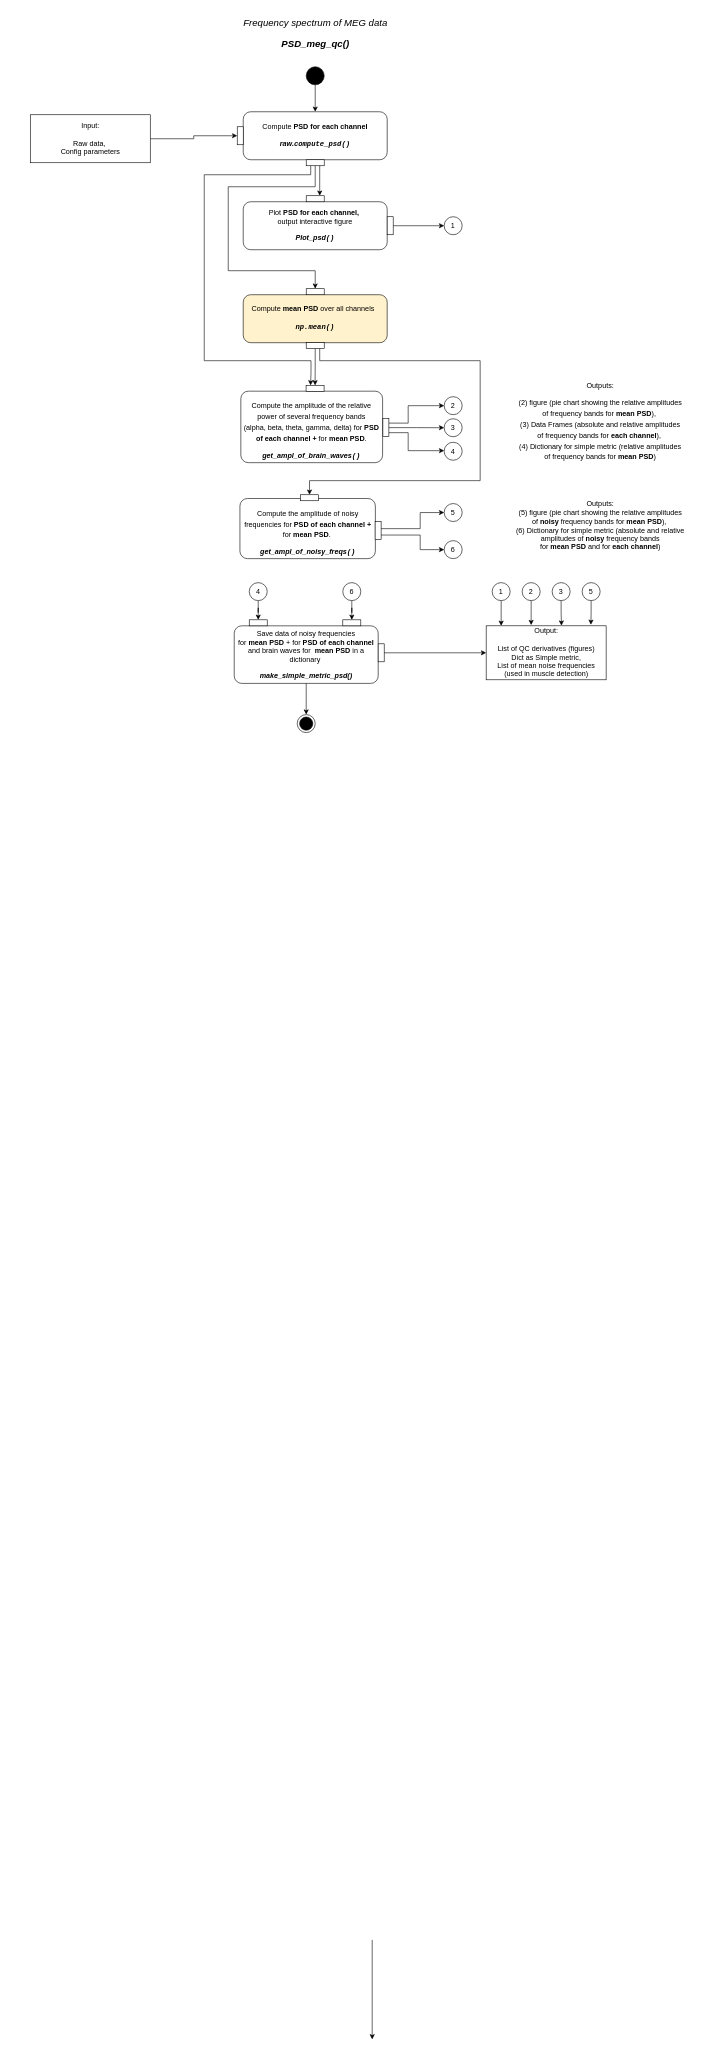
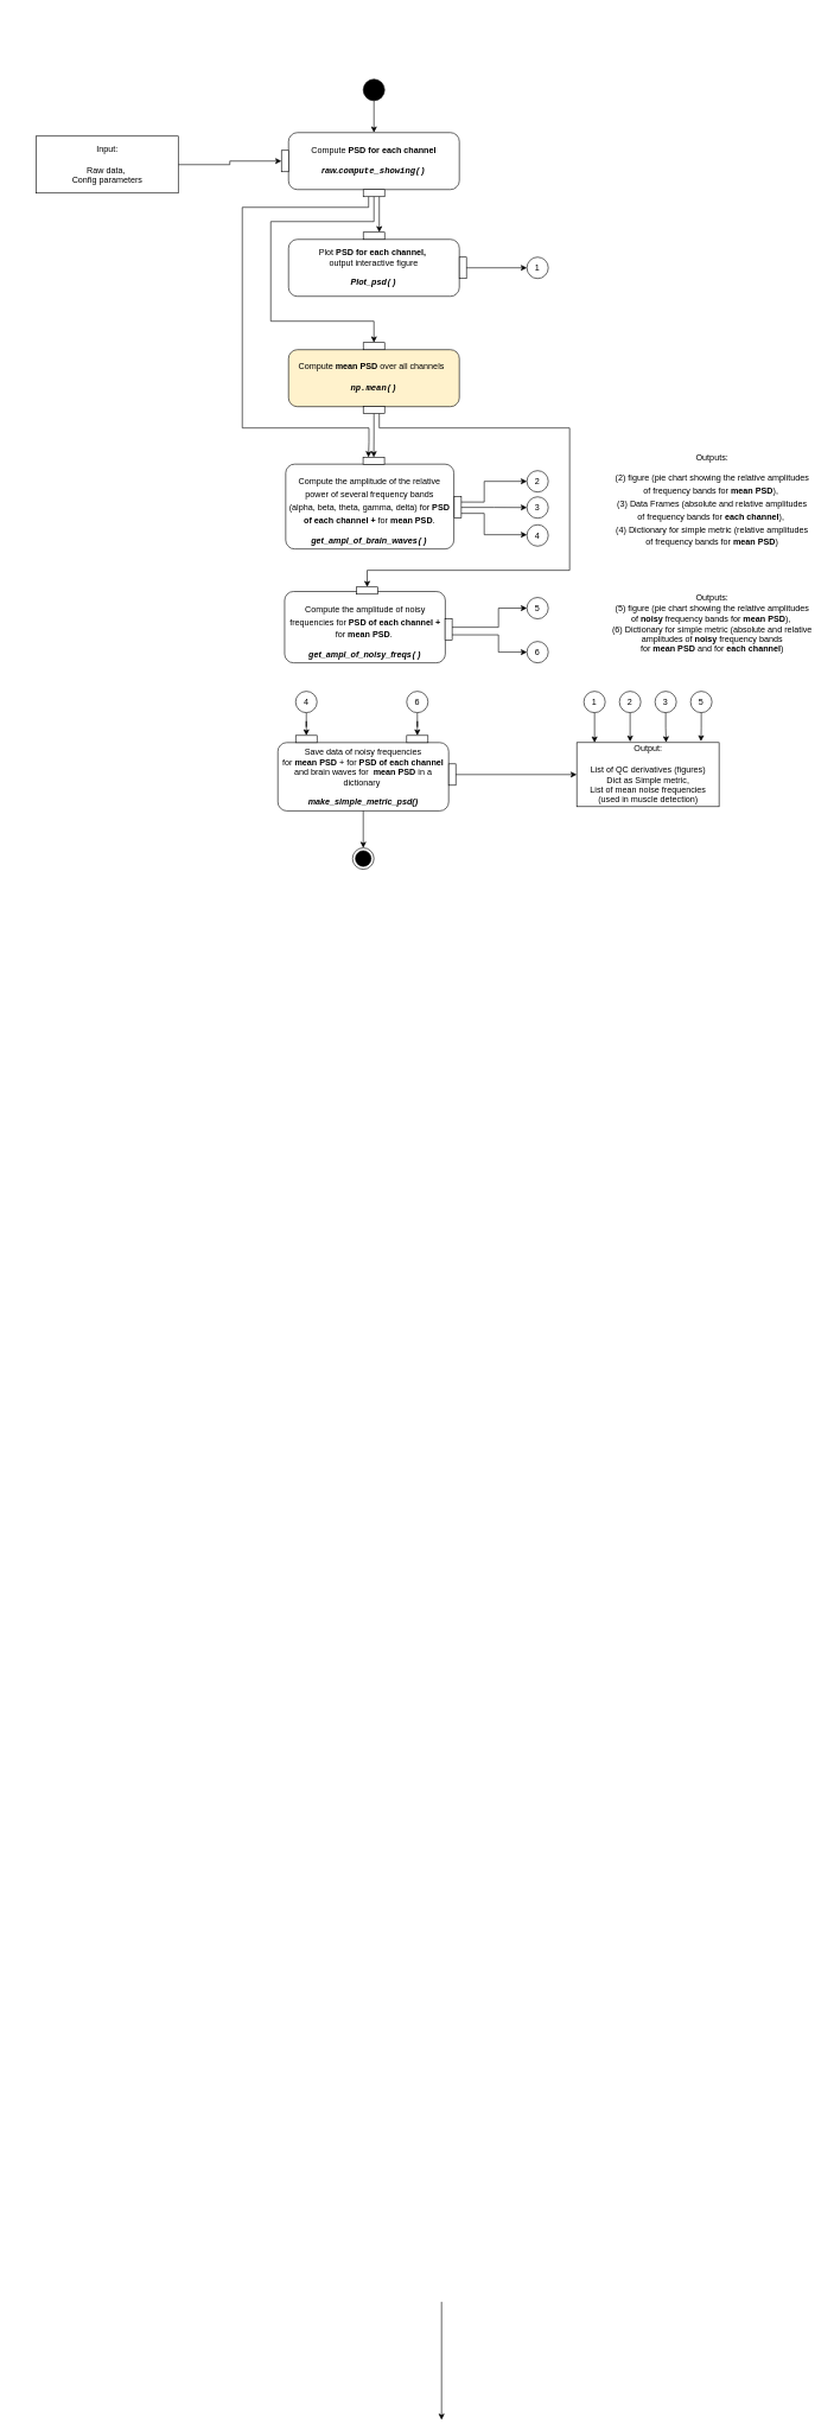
- <mxCell id="2" value="&lt;font style=&quot;&quot;&gt;&lt;font style=&quot;font-size: 16px;&quot;&gt;&lt;i style=&quot;font-weight: normal;&quot;&gt;Frequency spectrum of MEG data&lt;/i&gt;&lt;br&gt;&lt;i&gt;PSD_meg_qc()&lt;/i&gt;&lt;br&gt;&lt;/font&gt;&lt;/font&gt;" style="text;strokeColor=none;fillColor=none;html=1;fontSize=28;fontStyle=1;verticalAlign=middle;align=center;fontFamily=Helvetica;" parent="1" vertex="1"><mxGeometry x="20" y="20" width="1010" height="60" as="geometry" /></mxCell>
- <mxCell id="9" value="Compute &lt;b&gt;PSD&amp;nbsp;&lt;span style=&quot;border-color: var(--border-color);&quot;&gt;for &lt;/span&gt;&lt;/b&gt;&lt;b style=&quot;border-color: var(--border-color);&quot;&gt;each channel&lt;/b&gt;&lt;br&gt;&lt;br&gt;&lt;i&gt;&lt;b&gt;raw.&lt;span style=&quot;border-color: var(--border-color); font-family: Menlo, Monaco, &amp;quot;Courier New&amp;quot;, monospace;&quot;&gt;compute_psd()&lt;/span&gt;&lt;/b&gt;&lt;/i&gt;" style="html=1;align=center;verticalAlign=middle;rounded=1;absoluteArcSize=1;arcSize=25;dashed=0;fontFamily=Helvetica;fontSize=12;whiteSpace=wrap;container=0;noLabel=0;imageAlign=center;" parent="8" vertex="1"><mxGeometry x="10" width="240" height="80" as="geometry" /></mxCell>
+ <mxCell id="9" value="Compute &lt;b&gt;PSD&amp;nbsp;&lt;span style=&quot;border-color: var(--border-color);&quot;&gt;for &lt;/span&gt;&lt;/b&gt;&lt;b style=&quot;border-color: var(--border-color);&quot;&gt;each channel&lt;/b&gt;&lt;br&gt;&lt;br&gt;&lt;i&gt;&lt;b&gt;raw.&lt;span style=&quot;border-color: var(--border-color); font-family: Menlo, Monaco, &amp;quot;Courier New&amp;quot;, monospace;&quot;&gt;compute_showing()&lt;/span&gt;&lt;/b&gt;&lt;/i&gt;" style="html=1;align=center;verticalAlign=middle;rounded=1;absoluteArcSize=1;arcSize=25;dashed=0;fontFamily=Helvetica;fontSize=12;whiteSpace=wrap;container=0;noLabel=0;imageAlign=center;" parent="8" vertex="1"><mxGeometry x="10" width="240" height="80" as="geometry" /></mxCell>
